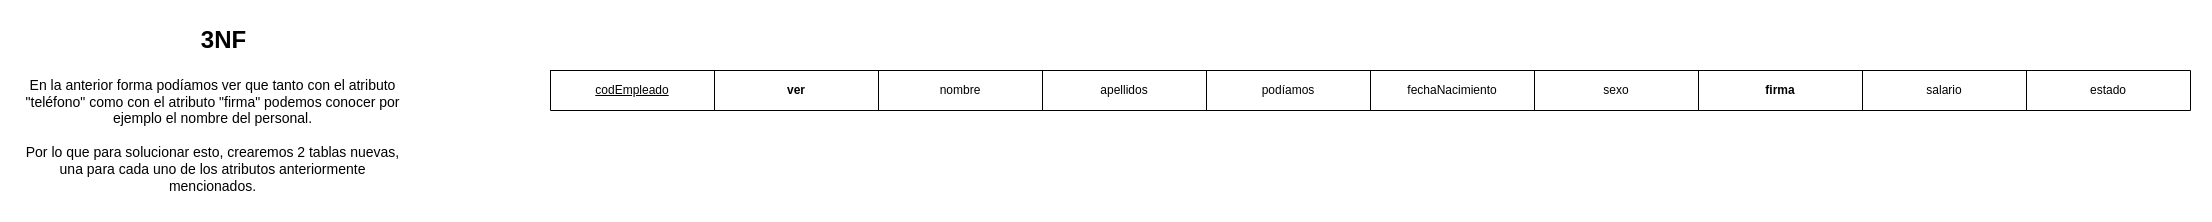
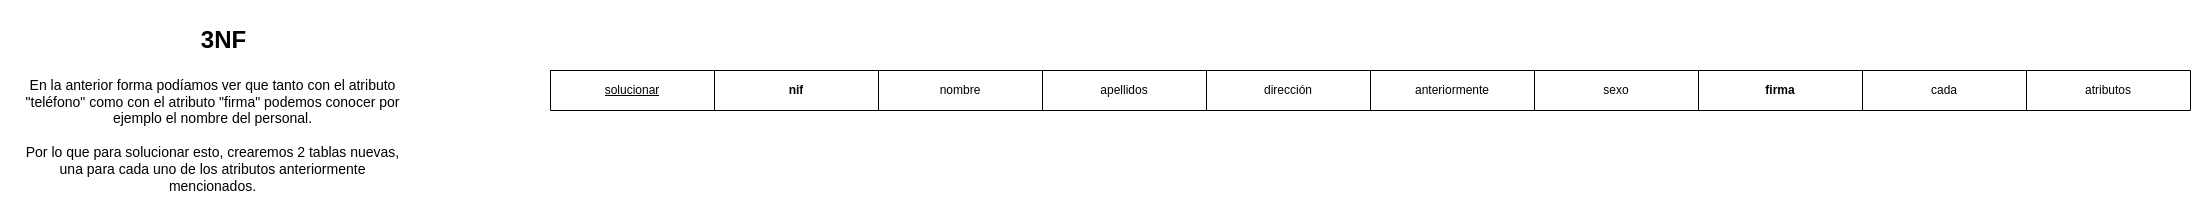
- <mxCell id="4" value="&lt;u&gt;codEmpleado&lt;/u&gt;" style="shape=partialRectangle;html=1;whiteSpace=wrap;connectable=0;strokeColor=inherit;overflow=hidden;fillColor=none;top=0;left=0;bottom=0;right=0;pointerEvents=1;" vertex="1" parent="3"><mxGeometry width="164" height="40" as="geometry"><mxRectangle width="164" height="40" as="alternateBounds" /></mxGeometry></mxCell>
+ <mxCell id="4" value="&lt;u&gt;solucionar&lt;/u&gt;" style="shape=partialRectangle;html=1;whiteSpace=wrap;connectable=0;strokeColor=inherit;overflow=hidden;fillColor=none;top=0;left=0;bottom=0;right=0;pointerEvents=1;" vertex="1" parent="3"><mxGeometry width="164" height="40" as="geometry"><mxRectangle width="164" height="40" as="alternateBounds" /></mxGeometry></mxCell>
- <mxCell id="5" value="&lt;b&gt;ver&lt;/b&gt;" style="shape=partialRectangle;html=1;whiteSpace=wrap;connectable=0;strokeColor=inherit;overflow=hidden;fillColor=none;top=0;left=0;bottom=0;right=0;pointerEvents=1;" vertex="1" parent="3"><mxGeometry x="164" width="164" height="40" as="geometry"><mxRectangle width="164" height="40" as="alternateBounds" /></mxGeometry></mxCell>
+ <mxCell id="5" value="&lt;b&gt;nif&lt;/b&gt;" style="shape=partialRectangle;html=1;whiteSpace=wrap;connectable=0;strokeColor=inherit;overflow=hidden;fillColor=none;top=0;left=0;bottom=0;right=0;pointerEvents=1;" vertex="1" parent="3"><mxGeometry x="164" width="164" height="40" as="geometry"><mxRectangle width="164" height="40" as="alternateBounds" /></mxGeometry></mxCell>
- <mxCell id="8" value="podíamos" style="shape=partialRectangle;html=1;whiteSpace=wrap;connectable=0;strokeColor=inherit;overflow=hidden;fillColor=none;top=0;left=0;bottom=0;right=0;pointerEvents=1;" vertex="1" parent="3"><mxGeometry x="656" width="164" height="40" as="geometry"><mxRectangle width="164" height="40" as="alternateBounds" /></mxGeometry></mxCell>
+ <mxCell id="8" value="dirección" style="shape=partialRectangle;html=1;whiteSpace=wrap;connectable=0;strokeColor=inherit;overflow=hidden;fillColor=none;top=0;left=0;bottom=0;right=0;pointerEvents=1;" vertex="1" parent="3"><mxGeometry x="656" width="164" height="40" as="geometry"><mxRectangle width="164" height="40" as="alternateBounds" /></mxGeometry></mxCell>
- <mxCell id="9" value="fechaNacimiento" style="shape=partialRectangle;html=1;whiteSpace=wrap;connectable=0;strokeColor=inherit;overflow=hidden;fillColor=none;top=0;left=0;bottom=0;right=0;pointerEvents=1;" vertex="1" parent="3"><mxGeometry x="820" width="164" height="40" as="geometry"><mxRectangle width="164" height="40" as="alternateBounds" /></mxGeometry></mxCell>
+ <mxCell id="9" value="anteriormente" style="shape=partialRectangle;html=1;whiteSpace=wrap;connectable=0;strokeColor=inherit;overflow=hidden;fillColor=none;top=0;left=0;bottom=0;right=0;pointerEvents=1;" vertex="1" parent="3"><mxGeometry x="820" width="164" height="40" as="geometry"><mxRectangle width="164" height="40" as="alternateBounds" /></mxGeometry></mxCell>
- <mxCell id="12" value="salario" style="shape=partialRectangle;html=1;whiteSpace=wrap;connectable=0;strokeColor=inherit;overflow=hidden;fillColor=none;top=0;left=0;bottom=0;right=0;pointerEvents=1;" vertex="1" parent="3"><mxGeometry x="1312" width="164" height="40" as="geometry"><mxRectangle width="164" height="40" as="alternateBounds" /></mxGeometry></mxCell>
+ <mxCell id="12" value="cada" style="shape=partialRectangle;html=1;whiteSpace=wrap;connectable=0;strokeColor=inherit;overflow=hidden;fillColor=none;top=0;left=0;bottom=0;right=0;pointerEvents=1;" vertex="1" parent="3"><mxGeometry x="1312" width="164" height="40" as="geometry"><mxRectangle width="164" height="40" as="alternateBounds" /></mxGeometry></mxCell>
- <mxCell id="13" value="estado" style="shape=partialRectangle;html=1;whiteSpace=wrap;connectable=0;strokeColor=inherit;overflow=hidden;fillColor=none;top=0;left=0;bottom=0;right=0;pointerEvents=1;" vertex="1" parent="3"><mxGeometry x="1476" width="164" height="40" as="geometry"><mxRectangle width="164" height="40" as="alternateBounds" /></mxGeometry></mxCell>
+ <mxCell id="13" value="atributos" style="shape=partialRectangle;html=1;whiteSpace=wrap;connectable=0;strokeColor=inherit;overflow=hidden;fillColor=none;top=0;left=0;bottom=0;right=0;pointerEvents=1;" vertex="1" parent="3"><mxGeometry x="1476" width="164" height="40" as="geometry"><mxRectangle width="164" height="40" as="alternateBounds" /></mxGeometry></mxCell>
